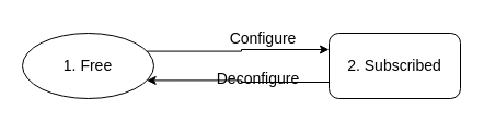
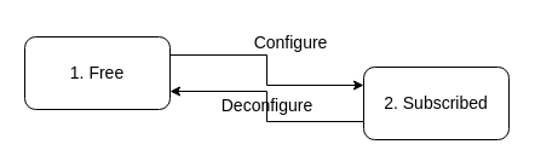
- <mxCell id="3" value="&lt;font style=&quot;font-size: 14px;&quot;&gt;1. Free&lt;/font&gt;" style="ellipse;whiteSpace=wrap;html=1;fillColor=none;" vertex="1" parent="1"><mxGeometry x="20" y="30" width="120" height="60" as="geometry" /></mxCell>
+ <mxCell id="3" value="&lt;font style=&quot;font-size: 14px;&quot;&gt;1. Free&lt;/font&gt;" style="rounded=1;whiteSpace=wrap;html=1;fillColor=none;" vertex="1" parent="1"><mxGeometry x="20" y="30" width="120" height="60" as="geometry" /></mxCell>
- <mxCell id="5" value="&lt;font style=&quot;font-size: 14px;&quot;&gt;2. Subscribed&lt;/font&gt;" style="rounded=1;whiteSpace=wrap;html=1;fillColor=none;" vertex="1" parent="1"><mxGeometry x="300" y="30" width="120" height="60" as="geometry" /></mxCell>
+ <mxCell id="5" value="&lt;font style=&quot;font-size: 14px;&quot;&gt;2. Subscribed&lt;/font&gt;" style="rounded=1;whiteSpace=wrap;html=1;fillColor=none;" vertex="1" parent="1"><mxGeometry x="300" y="55" width="120" height="60" as="geometry" /></mxCell>
- <mxCell id="7" value="&lt;font style=&quot;font-size: 14px;&quot;&gt;Deconfigure&lt;/font&gt;" style="text;html=1;align=center;verticalAlign=middle;resizable=0;points=[];autosize=1;strokeColor=none;fillColor=none;" vertex="1" parent="1"><mxGeometry x="185" y="57" width="100" height="30" as="geometry" /></mxCell>
+ <mxCell id="7" value="&lt;font style=&quot;font-size: 14px;&quot;&gt;Deconfigure&lt;/font&gt;" style="text;html=1;align=center;verticalAlign=middle;resizable=0;points=[];autosize=1;strokeColor=none;fillColor=none;" vertex="1" parent="1"><mxGeometry x="170" y="72" width="100" height="30" as="geometry" /></mxCell>
